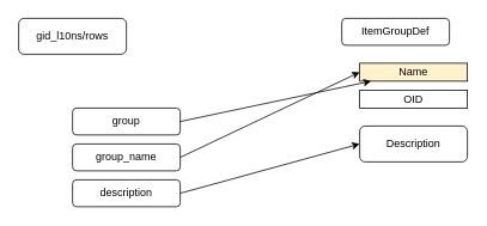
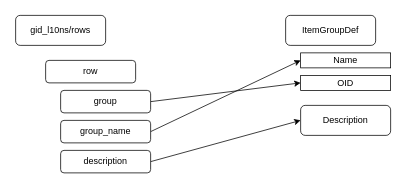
- <mxCell id="2" value="ItemGroupDef" style="rounded=1;whiteSpace=wrap;html=1;" vertex="1" parent="1"><mxGeometry x="380" y="20" width="120" height="30" as="geometry" /></mxCell>
+ <mxCell id="2" value="ItemGroupDef" style="rounded=1;whiteSpace=wrap;html=1;" vertex="1" parent="1"><mxGeometry x="380" y="20" width="120" height="40" as="geometry" /></mxCell>
- <mxCell id="5" value="Name" style="rounded=0;whiteSpace=wrap;html=1;fillColor=#fff2cc;" vertex="1" parent="1"><mxGeometry x="400" y="70" width="120" height="20" as="geometry" /></mxCell>
+ <mxCell id="5" value="Name" style="rounded=0;whiteSpace=wrap;html=1;" vertex="1" parent="1"><mxGeometry x="400" y="70" width="120" height="20" as="geometry" /></mxCell>
+ <mxCell id="4" value="row" style="rounded=1;whiteSpace=wrap;html=1;" vertex="1" parent="1"><mxGeometry x="60" y="80" width="120" height="30" as="geometry" /></mxCell>
- <mxCell id="7" style="edgeStyle=none;rounded=0;orthogonalLoop=1;jettySize=auto;html=1;exitX=1;exitY=0.5;exitDx=0;exitDy=0;" edge="1" parent="1" source="8" target="5"><mxGeometry relative="1" as="geometry" /></mxCell>
+ <mxCell id="7" style="edgeStyle=none;rounded=0;orthogonalLoop=1;jettySize=auto;html=1;exitX=1;exitY=0.5;exitDx=0;exitDy=0;entryX=0;entryY=0.5;entryDx=0;entryDy=0;" edge="1" parent="1" source="8" target="6"><mxGeometry relative="1" as="geometry" /></mxCell>
